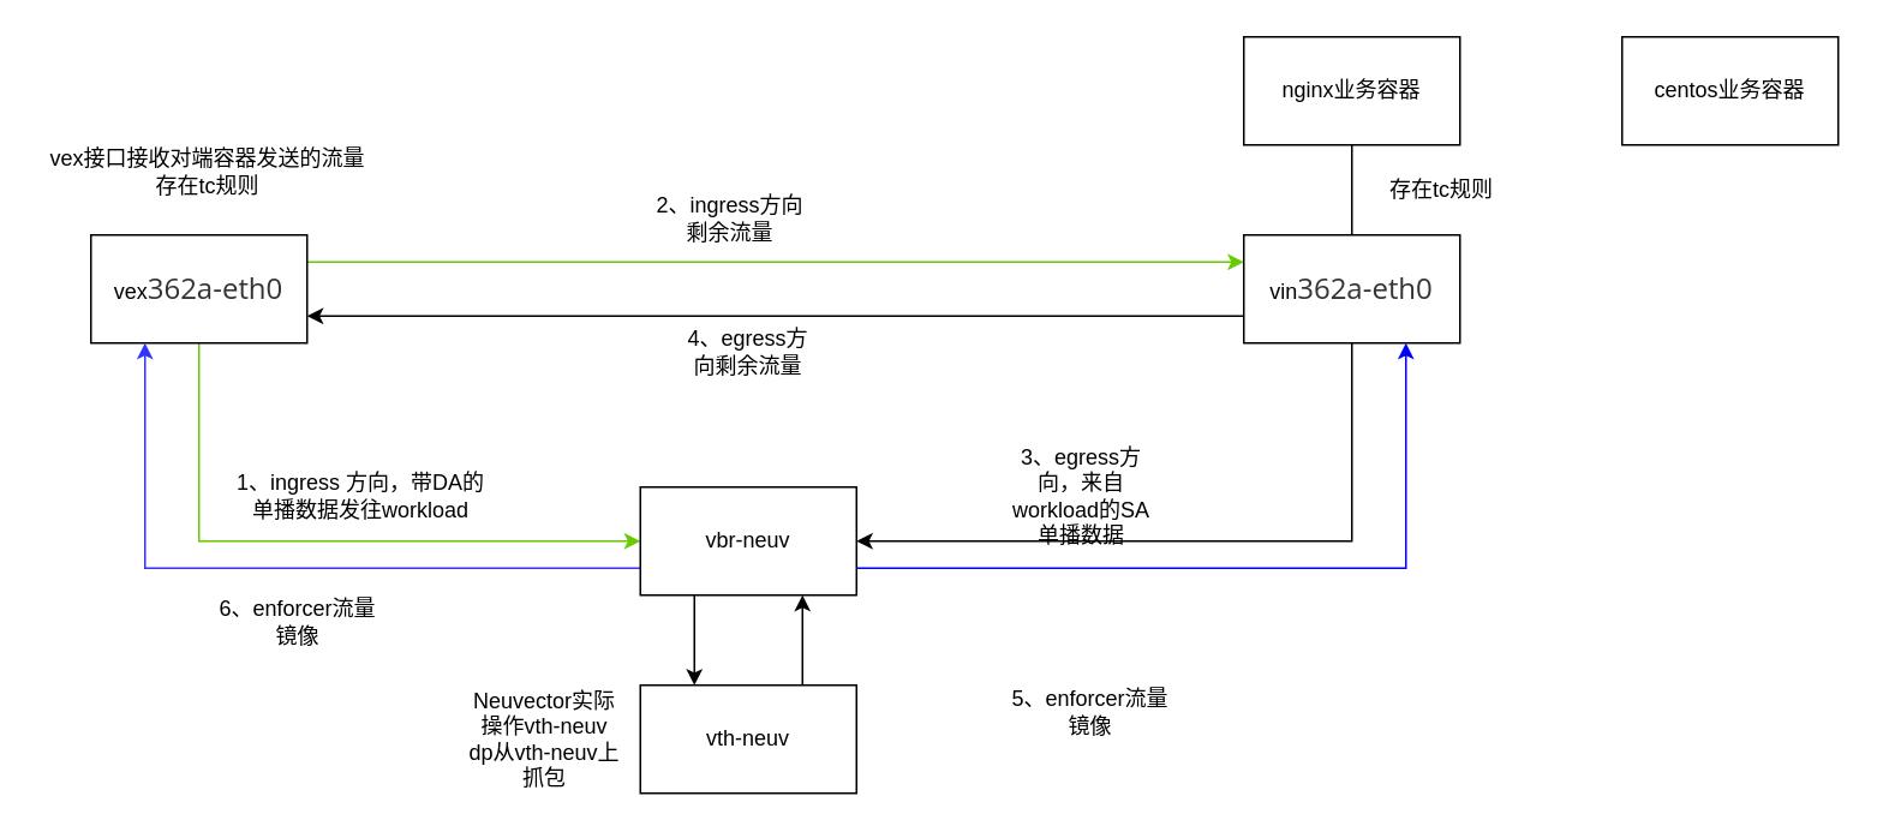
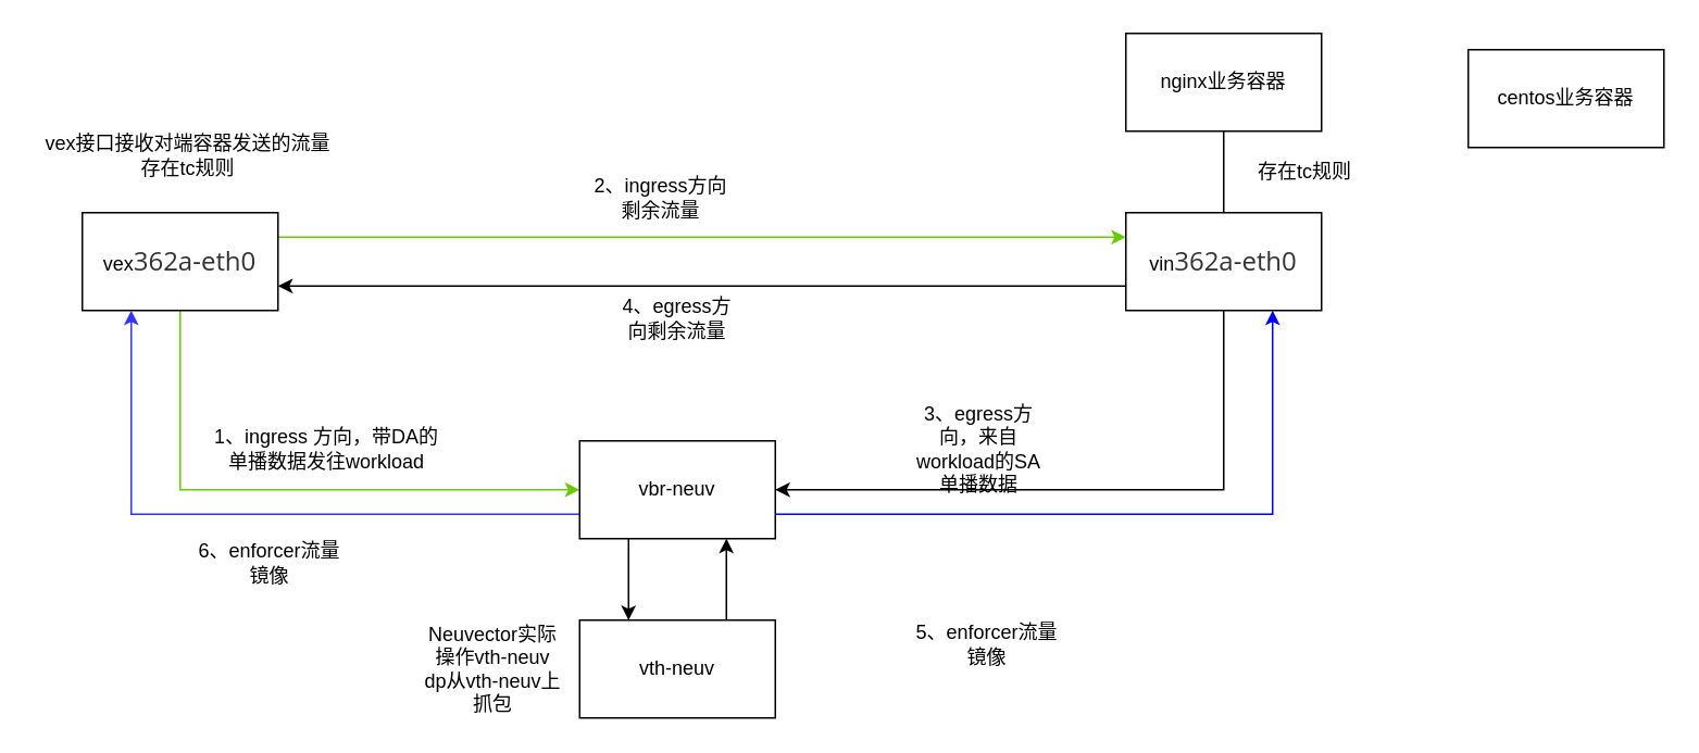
- <mxCell id="25" value="centos业务容器" style="rounded=0;whiteSpace=wrap;html=1;" vertex="1" parent="1"><mxGeometry x="900" y="20" width="120" height="60" as="geometry" /></mxCell>
+ <mxCell id="25" value="centos业务容器" style="rounded=0;whiteSpace=wrap;html=1;" vertex="1" parent="1"><mxGeometry x="900" y="30" width="120" height="60" as="geometry" /></mxCell>
